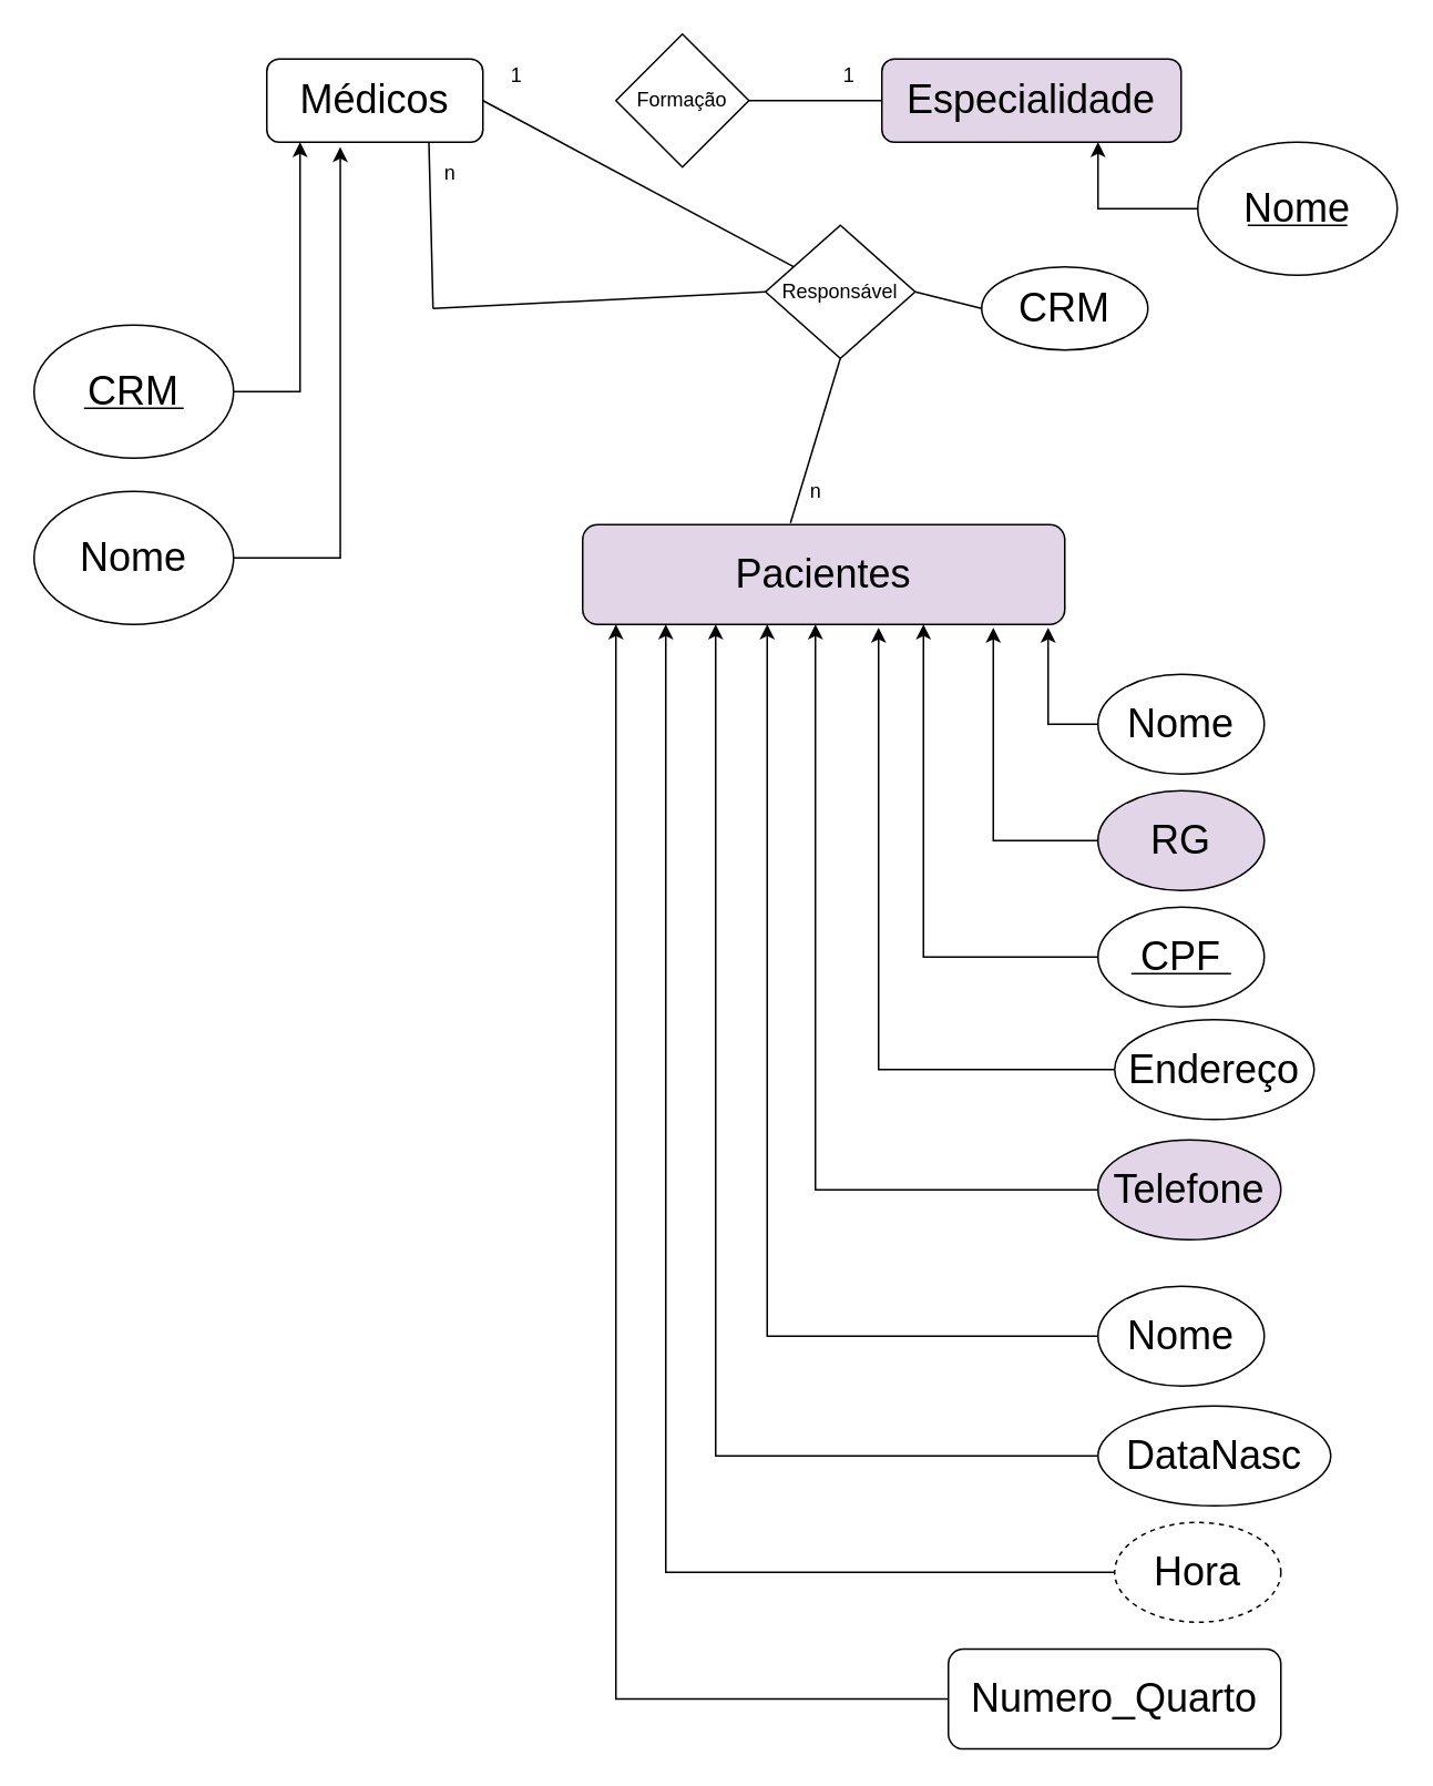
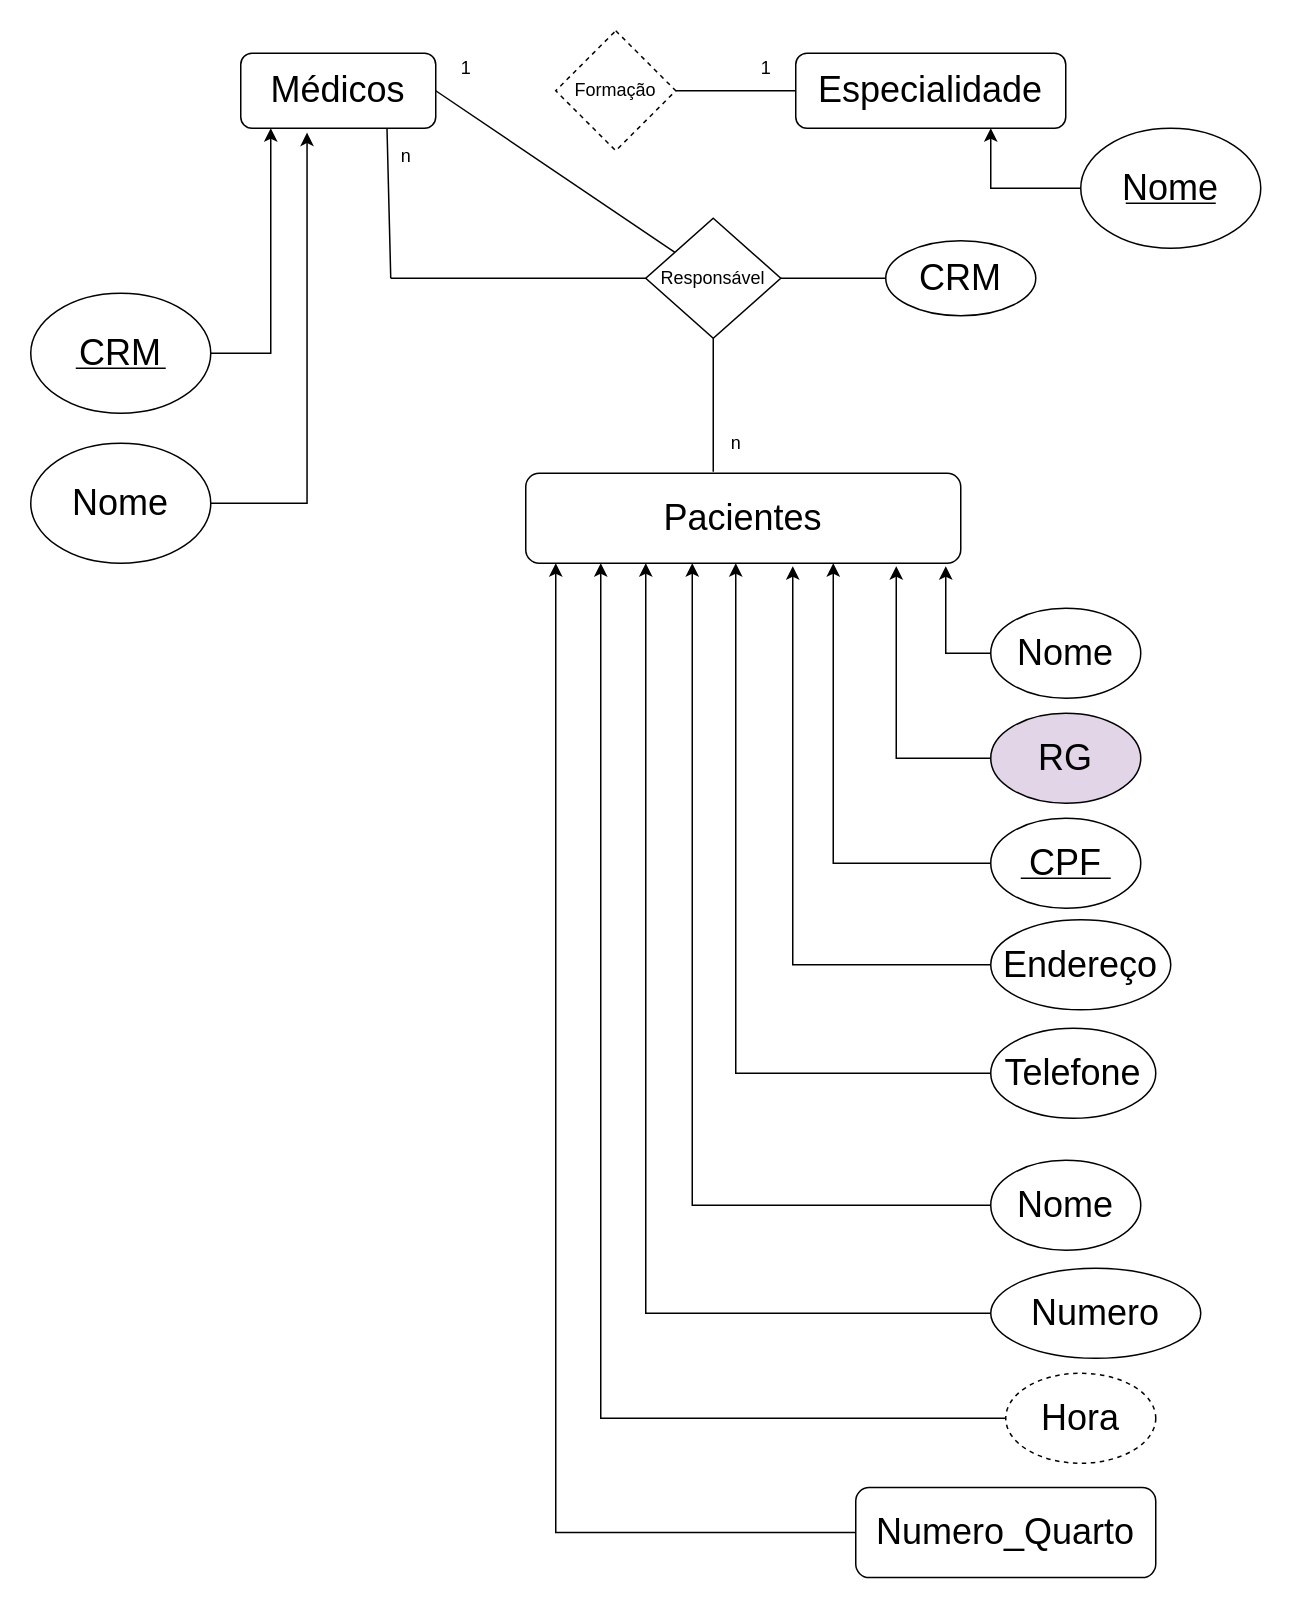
- <mxCell id="10" value="Formação" style="rhombus;whiteSpace=wrap;html=1;" vertex="1" parent="1"><mxGeometry x="370" y="20" width="80" height="80" as="geometry" /></mxCell>
+ <mxCell id="10" value="Formação" style="rhombus;whiteSpace=wrap;html=1;dashed=1;" vertex="1" parent="1"><mxGeometry x="370" y="20" width="80" height="80" as="geometry" /></mxCell>
- <mxCell id="7" value="&lt;font style=&quot;font-size: 24px&quot;&gt;Especialidade&lt;/font&gt;" style="rounded=1;whiteSpace=wrap;html=1;fillColor=#e1d5e7;" vertex="1" parent="1"><mxGeometry x="530" y="35" width="180" height="50" as="geometry" /></mxCell>
+ <mxCell id="7" value="&lt;font style=&quot;font-size: 24px&quot;&gt;Especialidade&lt;/font&gt;" style="rounded=1;whiteSpace=wrap;html=1;" vertex="1" parent="1"><mxGeometry x="530" y="35" width="180" height="50" as="geometry" /></mxCell>
- <mxCell id="34" value="Responsável" style="rhombus;whiteSpace=wrap;html=1;" vertex="1" parent="1"><mxGeometry x="460" y="135" width="90" height="80" as="geometry" /></mxCell>
+ <mxCell id="34" value="Responsável" style="rhombus;whiteSpace=wrap;html=1;" vertex="1" parent="1"><mxGeometry x="430" y="145" width="90" height="80" as="geometry" /></mxCell>
- <mxCell id="9" value="&lt;font style=&quot;font-size: 24px&quot;&gt;Pacientes&lt;/font&gt;" style="rounded=1;whiteSpace=wrap;html=1;fillColor=#e1d5e7;" vertex="1" parent="1"><mxGeometry x="350" y="315" width="290" height="60" as="geometry" /></mxCell>
+ <mxCell id="9" value="&lt;font style=&quot;font-size: 24px&quot;&gt;Pacientes&lt;/font&gt;" style="rounded=1;whiteSpace=wrap;html=1;" vertex="1" parent="1"><mxGeometry x="350" y="315" width="290" height="60" as="geometry" /></mxCell>
- <mxCell id="26" value="&lt;font style=&quot;font-size: 24px&quot;&gt;Endereço&lt;/font&gt;" style="ellipse;whiteSpace=wrap;html=1;" vertex="1" parent="1"><mxGeometry x="670" y="612.72" width="120" height="60" as="geometry" /></mxCell>
+ <mxCell id="26" value="&lt;font style=&quot;font-size: 24px&quot;&gt;Endereço&lt;/font&gt;" style="ellipse;whiteSpace=wrap;html=1;" vertex="1" parent="1"><mxGeometry x="660" y="612.72" width="120" height="60" as="geometry" /></mxCell>
- <mxCell id="24" value="&lt;font style=&quot;font-size: 24px&quot;&gt;Telefone&lt;/font&gt;" style="ellipse;whiteSpace=wrap;html=1;fillColor=#e1d5e7;" vertex="1" parent="1"><mxGeometry x="660" y="685" width="110" height="60" as="geometry" /></mxCell>
+ <mxCell id="24" value="&lt;font style=&quot;font-size: 24px&quot;&gt;Telefone&lt;/font&gt;" style="ellipse;whiteSpace=wrap;html=1;" vertex="1" parent="1"><mxGeometry x="660" y="685" width="110" height="60" as="geometry" /></mxCell>
- <mxCell id="30" value="&lt;font style=&quot;font-size: 24px&quot;&gt;DataNasc&lt;/font&gt;" style="ellipse;whiteSpace=wrap;html=1;" vertex="1" parent="1"><mxGeometry x="660" y="845" width="140" height="60" as="geometry" /></mxCell>
+ <mxCell id="30" value="&lt;font style=&quot;font-size: 24px&quot;&gt;Numero&lt;/font&gt;" style="ellipse;whiteSpace=wrap;html=1;" vertex="1" parent="1"><mxGeometry x="660" y="845" width="140" height="60" as="geometry" /></mxCell>
